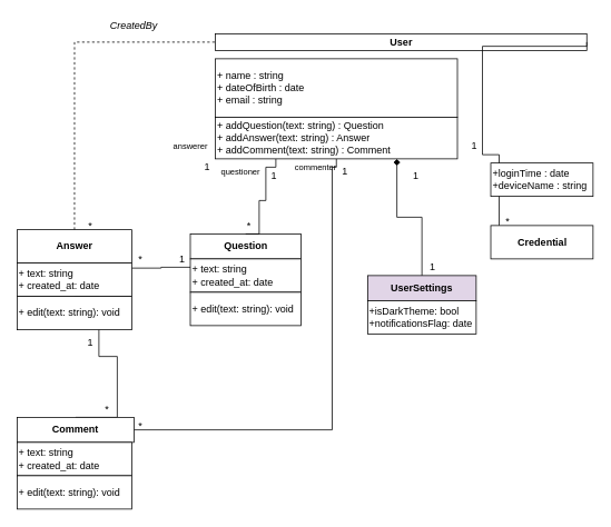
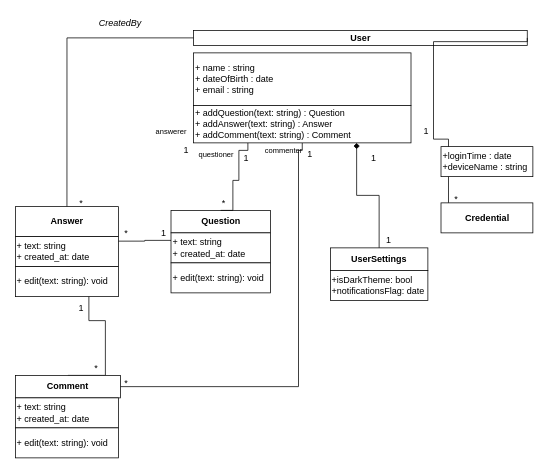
- <mxCell id="7" style="edgeStyle=orthogonalEdgeStyle;rounded=0;orthogonalLoop=1;jettySize=auto;html=1;exitX=0.5;exitY=0;exitDx=0;exitDy=0;entryX=0;entryY=0.5;entryDx=0;entryDy=0;endArrow=none;endFill=0;dashed=1;" edge="1" parent="1" source="8" target="4"><mxGeometry relative="1" as="geometry" /></mxCell>
+ <mxCell id="7" style="edgeStyle=orthogonalEdgeStyle;rounded=0;orthogonalLoop=1;jettySize=auto;html=1;exitX=0.5;exitY=0;exitDx=0;exitDy=0;entryX=0;entryY=0.5;entryDx=0;entryDy=0;endArrow=none;endFill=0;" edge="1" parent="1" source="8" target="4"><mxGeometry relative="1" as="geometry" /></mxCell>
- <mxCell id="14" value="&lt;b&gt;UserSettings&lt;/b&gt;" style="rounded=0;whiteSpace=wrap;html=1;fillColor=#e1d5e7;" parent="1" vertex="1"><mxGeometry x="440" y="330" width="130" height="30" as="geometry" /></mxCell>
+ <mxCell id="14" value="&lt;b&gt;UserSettings&lt;/b&gt;" style="rounded=0;whiteSpace=wrap;html=1;" parent="1" vertex="1"><mxGeometry x="440" y="330" width="130" height="30" as="geometry" /></mxCell>
